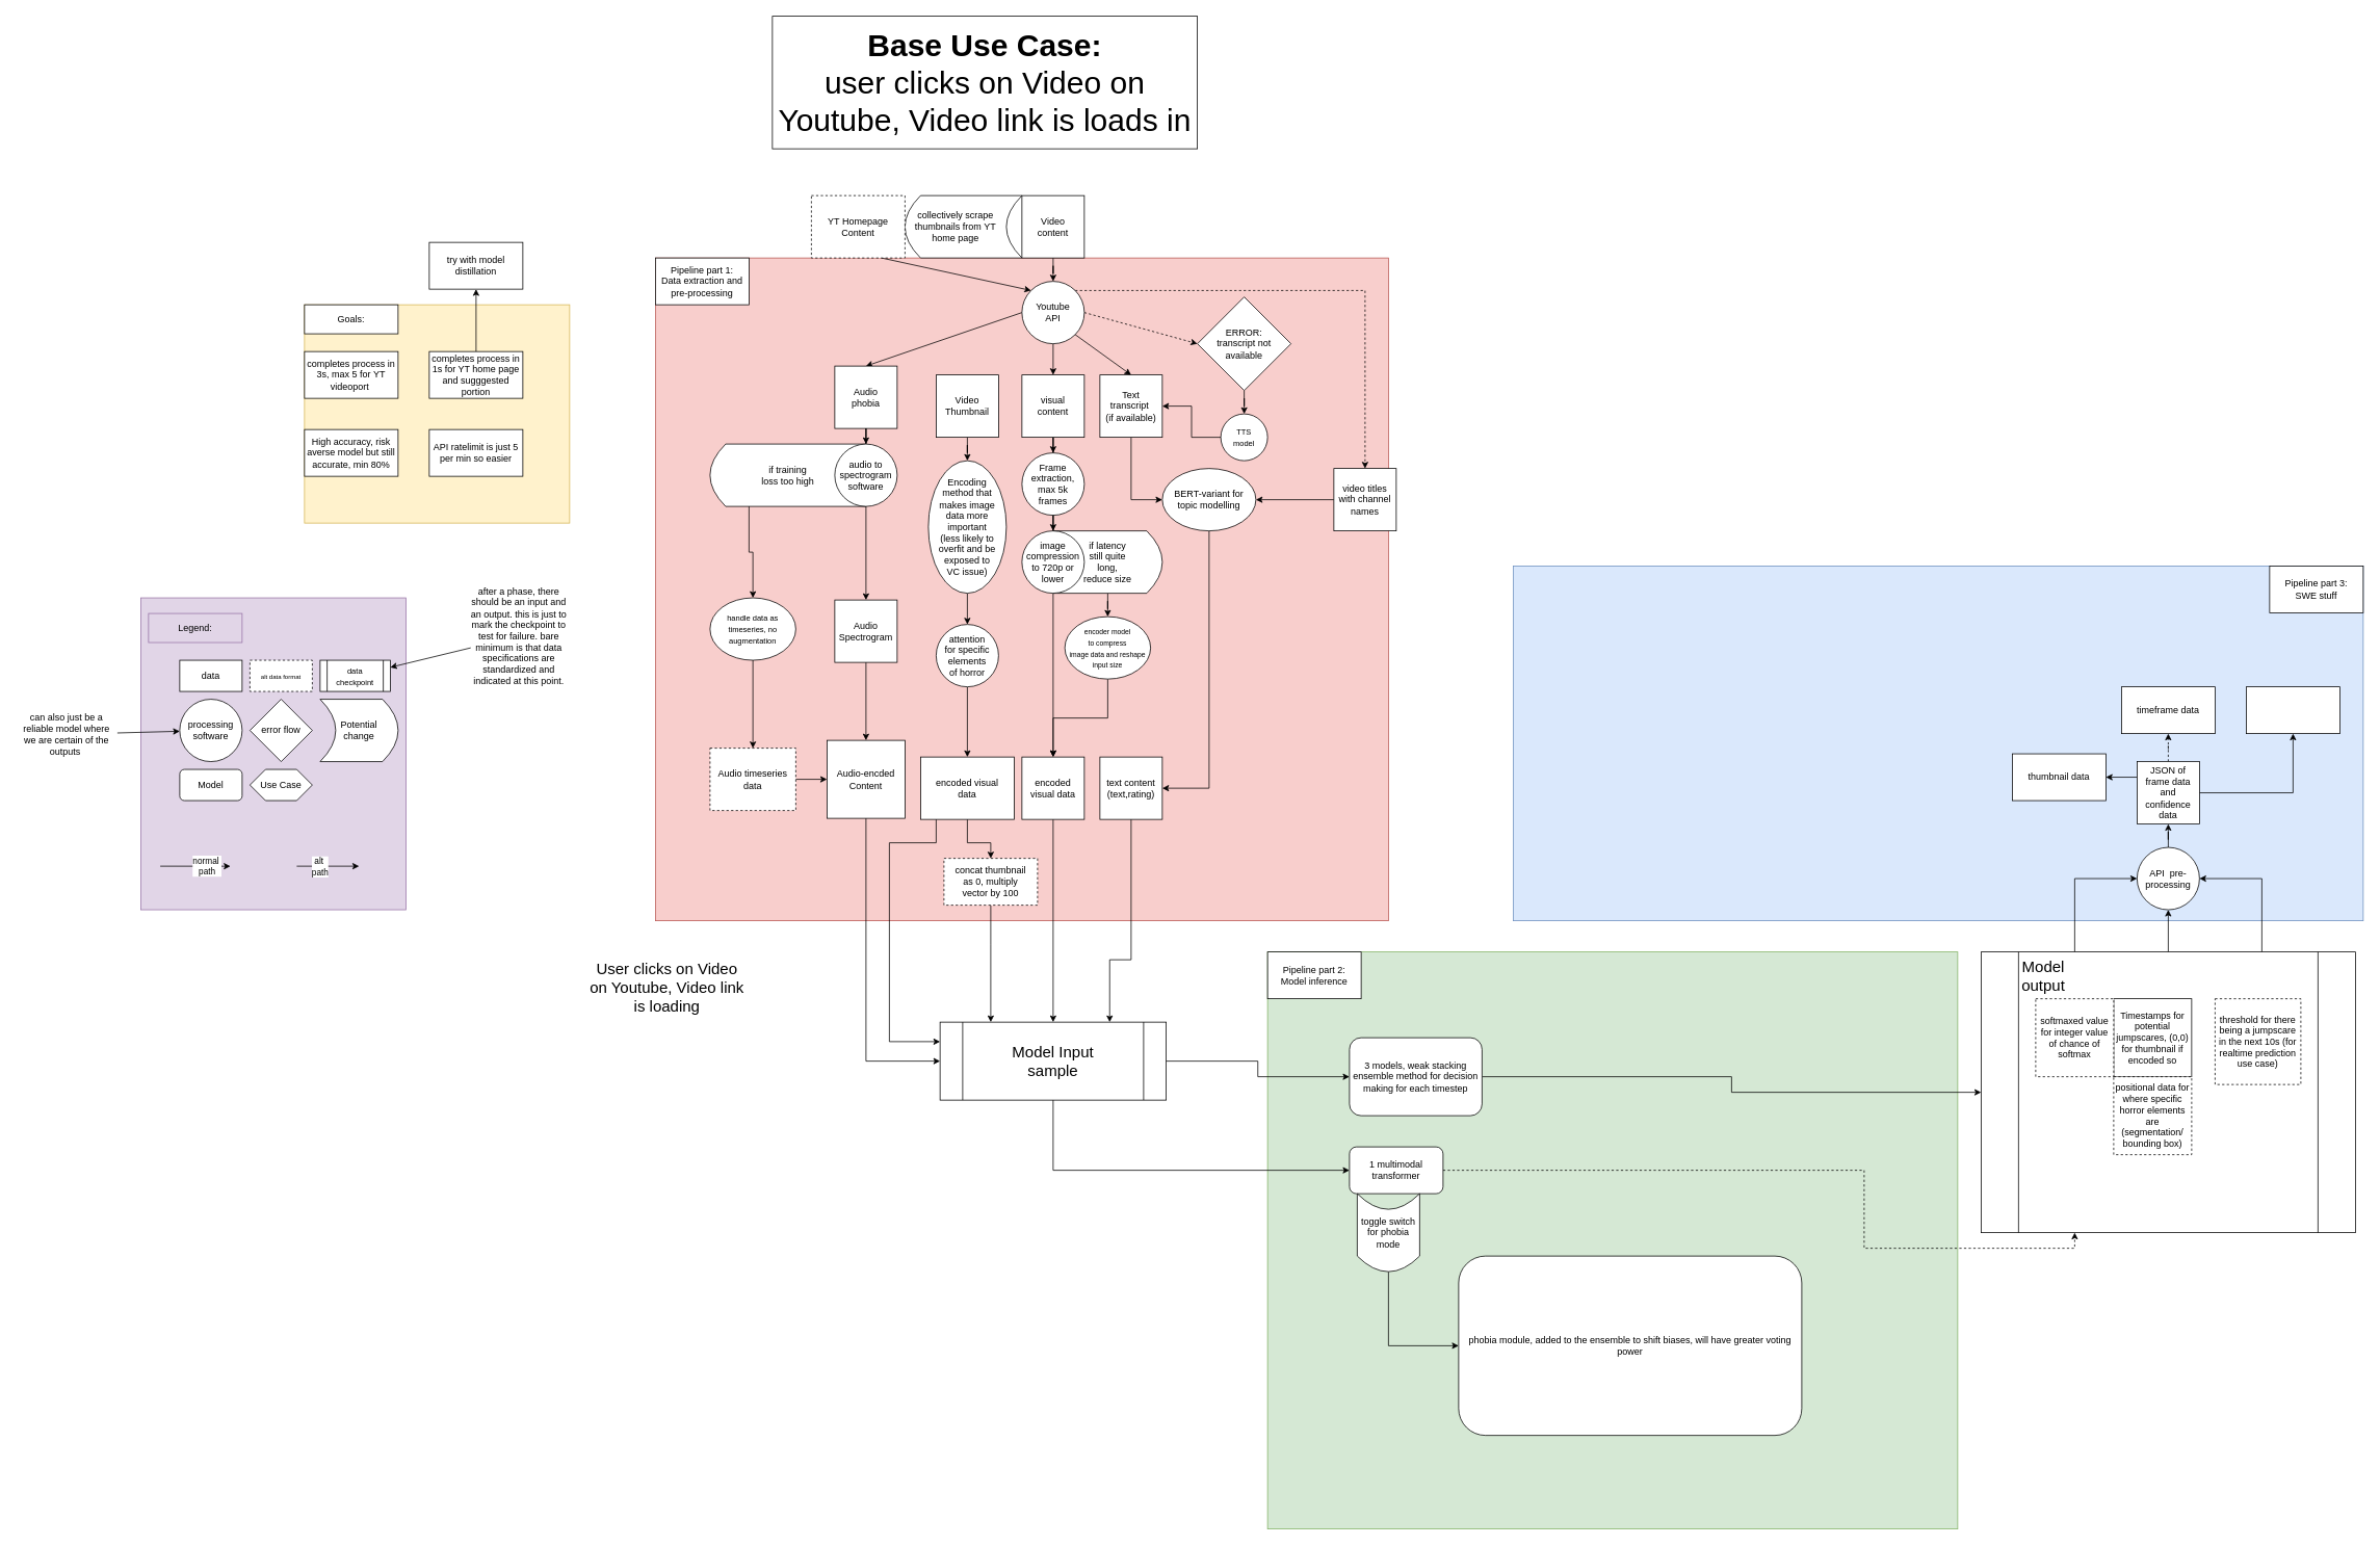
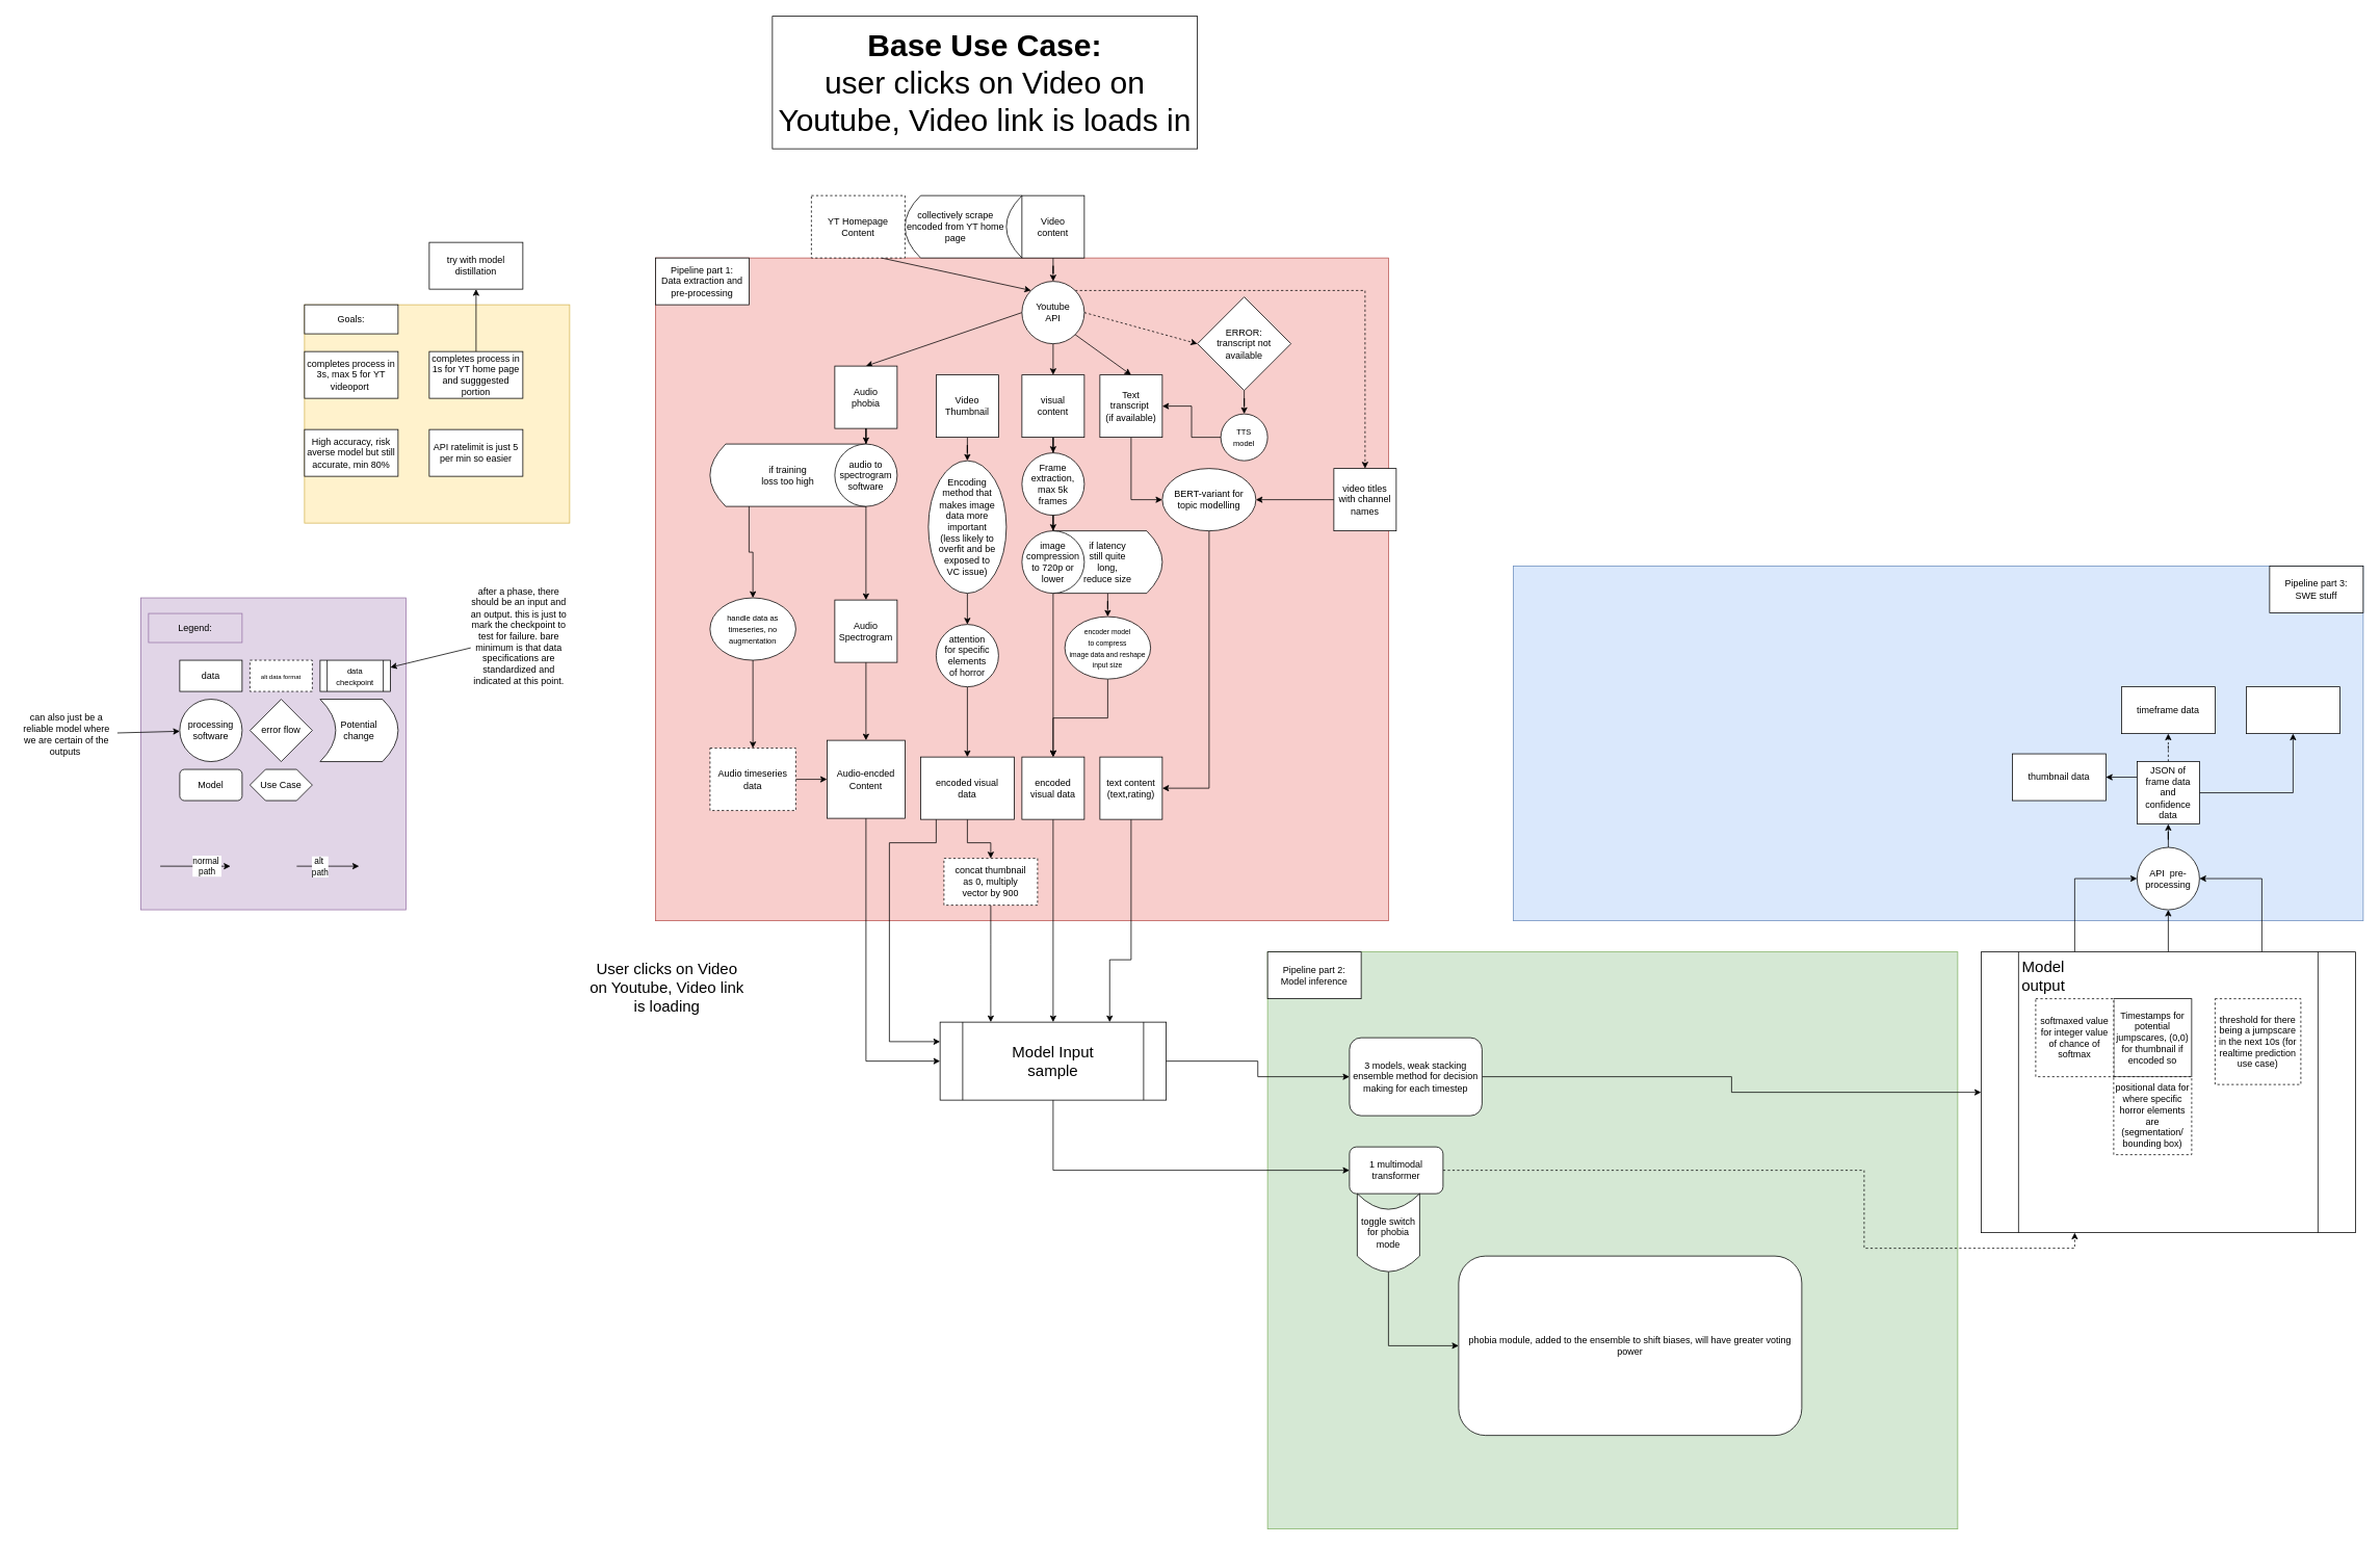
- <mxCell id="119" value="collectively scrape thumbnails from YT home page" style="shape=dataStorage;whiteSpace=wrap;html=1;fixedSize=1;spacingRight=20;" vertex="1" parent="1"><mxGeometry x="1160" y="250" width="150" height="80" as="geometry" /></mxCell>
+ <mxCell id="119" value="collectively scrape encoded from YT home page" style="shape=dataStorage;whiteSpace=wrap;html=1;fixedSize=1;spacingRight=20;" vertex="1" parent="1"><mxGeometry x="1160" y="250" width="150" height="80" as="geometry" /></mxCell>
- <mxCell id="75" value="concat thumbnail as 0, multiply vector by 100" style="whiteSpace=wrap;html=1;spacingLeft=10;spacingRight=10;dashed=1;" parent="1" vertex="1"><mxGeometry x="1210" y="1100" width="120" height="60" as="geometry" /></mxCell>
+ <mxCell id="75" value="concat thumbnail as 0, multiply vector by 900" style="whiteSpace=wrap;html=1;spacingLeft=10;spacingRight=10;dashed=1;" parent="1" vertex="1"><mxGeometry x="1210" y="1100" width="120" height="60" as="geometry" /></mxCell>
